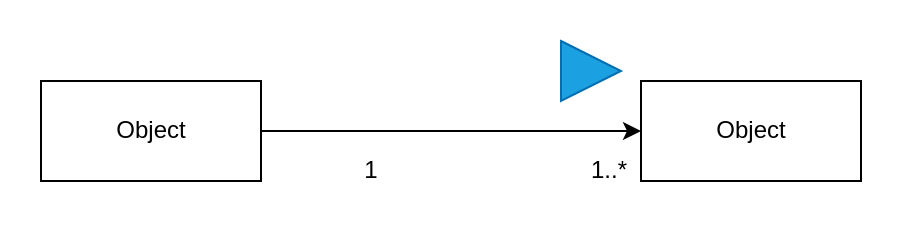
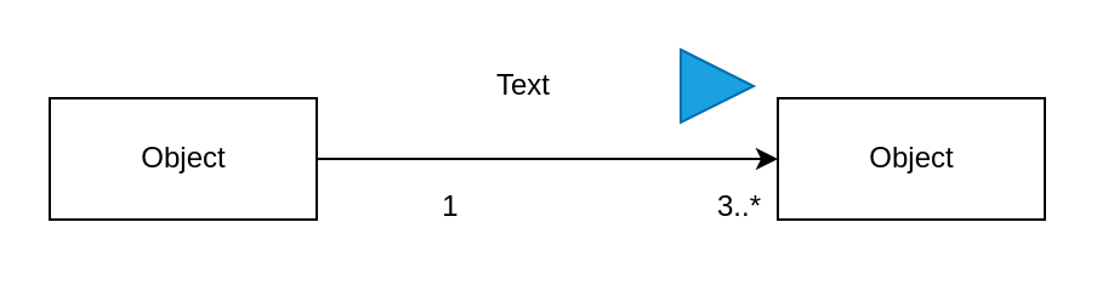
+ <mxCell id="6" value="Text" style="text;html=1;align=center;verticalAlign=middle;resizable=0;points=[];autosize=1;strokeColor=none;fillColor=none;" vertex="1" parent="1"><mxGeometry x="190" y="20" width="50" height="30" as="geometry" /></mxCell>
- <mxCell id="8" value="1..*" style="text;html=1;align=center;verticalAlign=middle;resizable=0;points=[];autosize=1;strokeColor=none;fillColor=none;" vertex="1" parent="1"><mxGeometry x="284" y="70" width="40" height="30" as="geometry" /></mxCell>
+ <mxCell id="8" value="3..*" style="text;html=1;align=center;verticalAlign=middle;resizable=0;points=[];autosize=1;strokeColor=none;fillColor=none;" vertex="1" parent="1"><mxGeometry x="284" y="70" width="40" height="30" as="geometry" /></mxCell>
